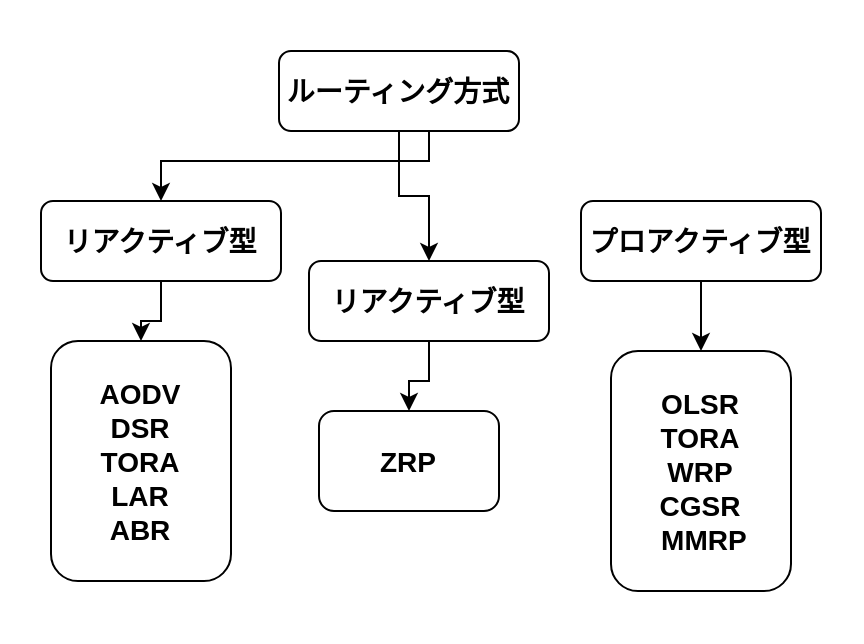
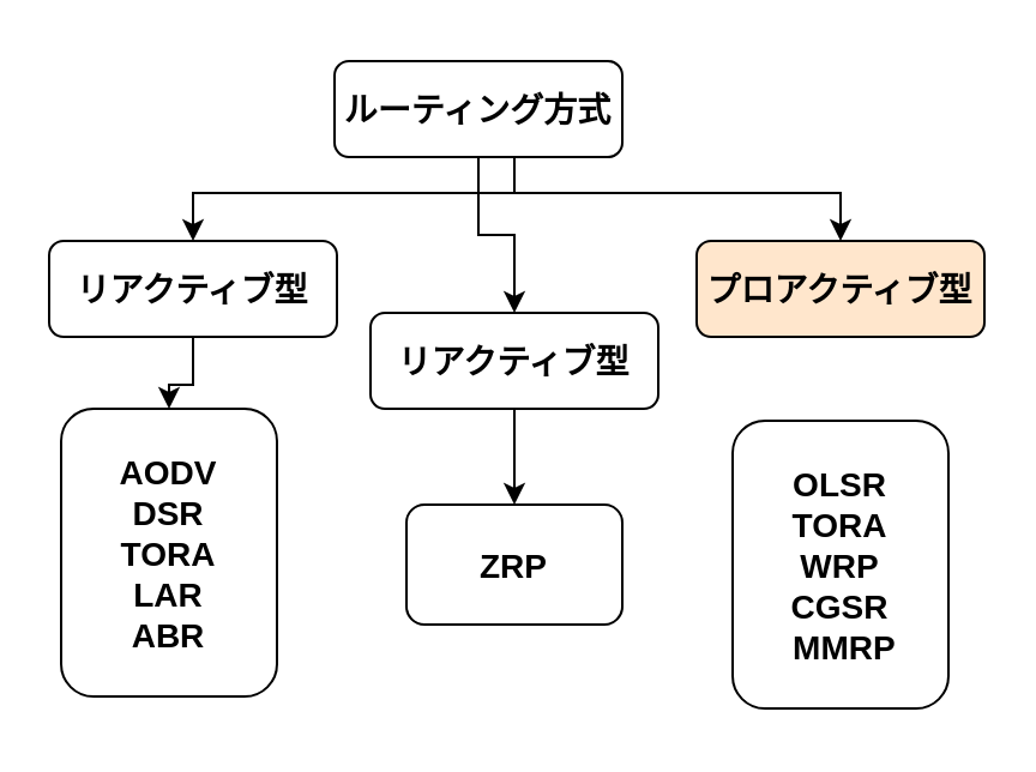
+ <mxCell id="5" value="" style="edgeStyle=orthogonalEdgeStyle;rounded=0;orthogonalLoop=1;jettySize=auto;entryX=0.5;entryY=0;entryDx=0;entryDy=0;fontSize=14;fontStyle=1" parent="2" source="6" target="12" edge="1"><mxGeometry relative="1" as="geometry"><Array as="points"><mxPoint x="194" y="60" /><mxPoint x="330" y="60" /></Array></mxGeometry></mxCell>
- <mxCell id="12" value="プロアクティブ型" style="rounded=1;fontSize=14;fontStyle=1;" parent="2" vertex="1"><mxGeometry x="270" y="80" width="120" height="40" as="geometry" /></mxCell>
+ <mxCell id="12" value="プロアクティブ型" style="rounded=1;fontSize=14;fontStyle=1;fillColor=#ffe6cc;" parent="2" vertex="1"><mxGeometry x="270" y="80" width="120" height="40" as="geometry" /></mxCell>
- <mxCell id="11" value="" style="edgeStyle=orthogonalEdgeStyle;rounded=0;orthogonalLoop=1;jettySize=auto;entryX=0.5;entryY=0;entryDx=0;entryDy=0;fontSize=14;fontStyle=1" parent="2" source="12" target="14" edge="1"><mxGeometry relative="1" as="geometry" /></mxCell>
- <mxCell id="15" value="ZRP" style="rounded=1;fontSize=14;fontStyle=1;" parent="2" vertex="1"><mxGeometry x="139" y="185" width="90" height="50" as="geometry" /></mxCell>
+ <mxCell id="15" value="ZRP" style="rounded=1;fontSize=14;fontStyle=1;" parent="2" vertex="1"><mxGeometry x="149" y="190" width="90" height="50" as="geometry" /></mxCell>
